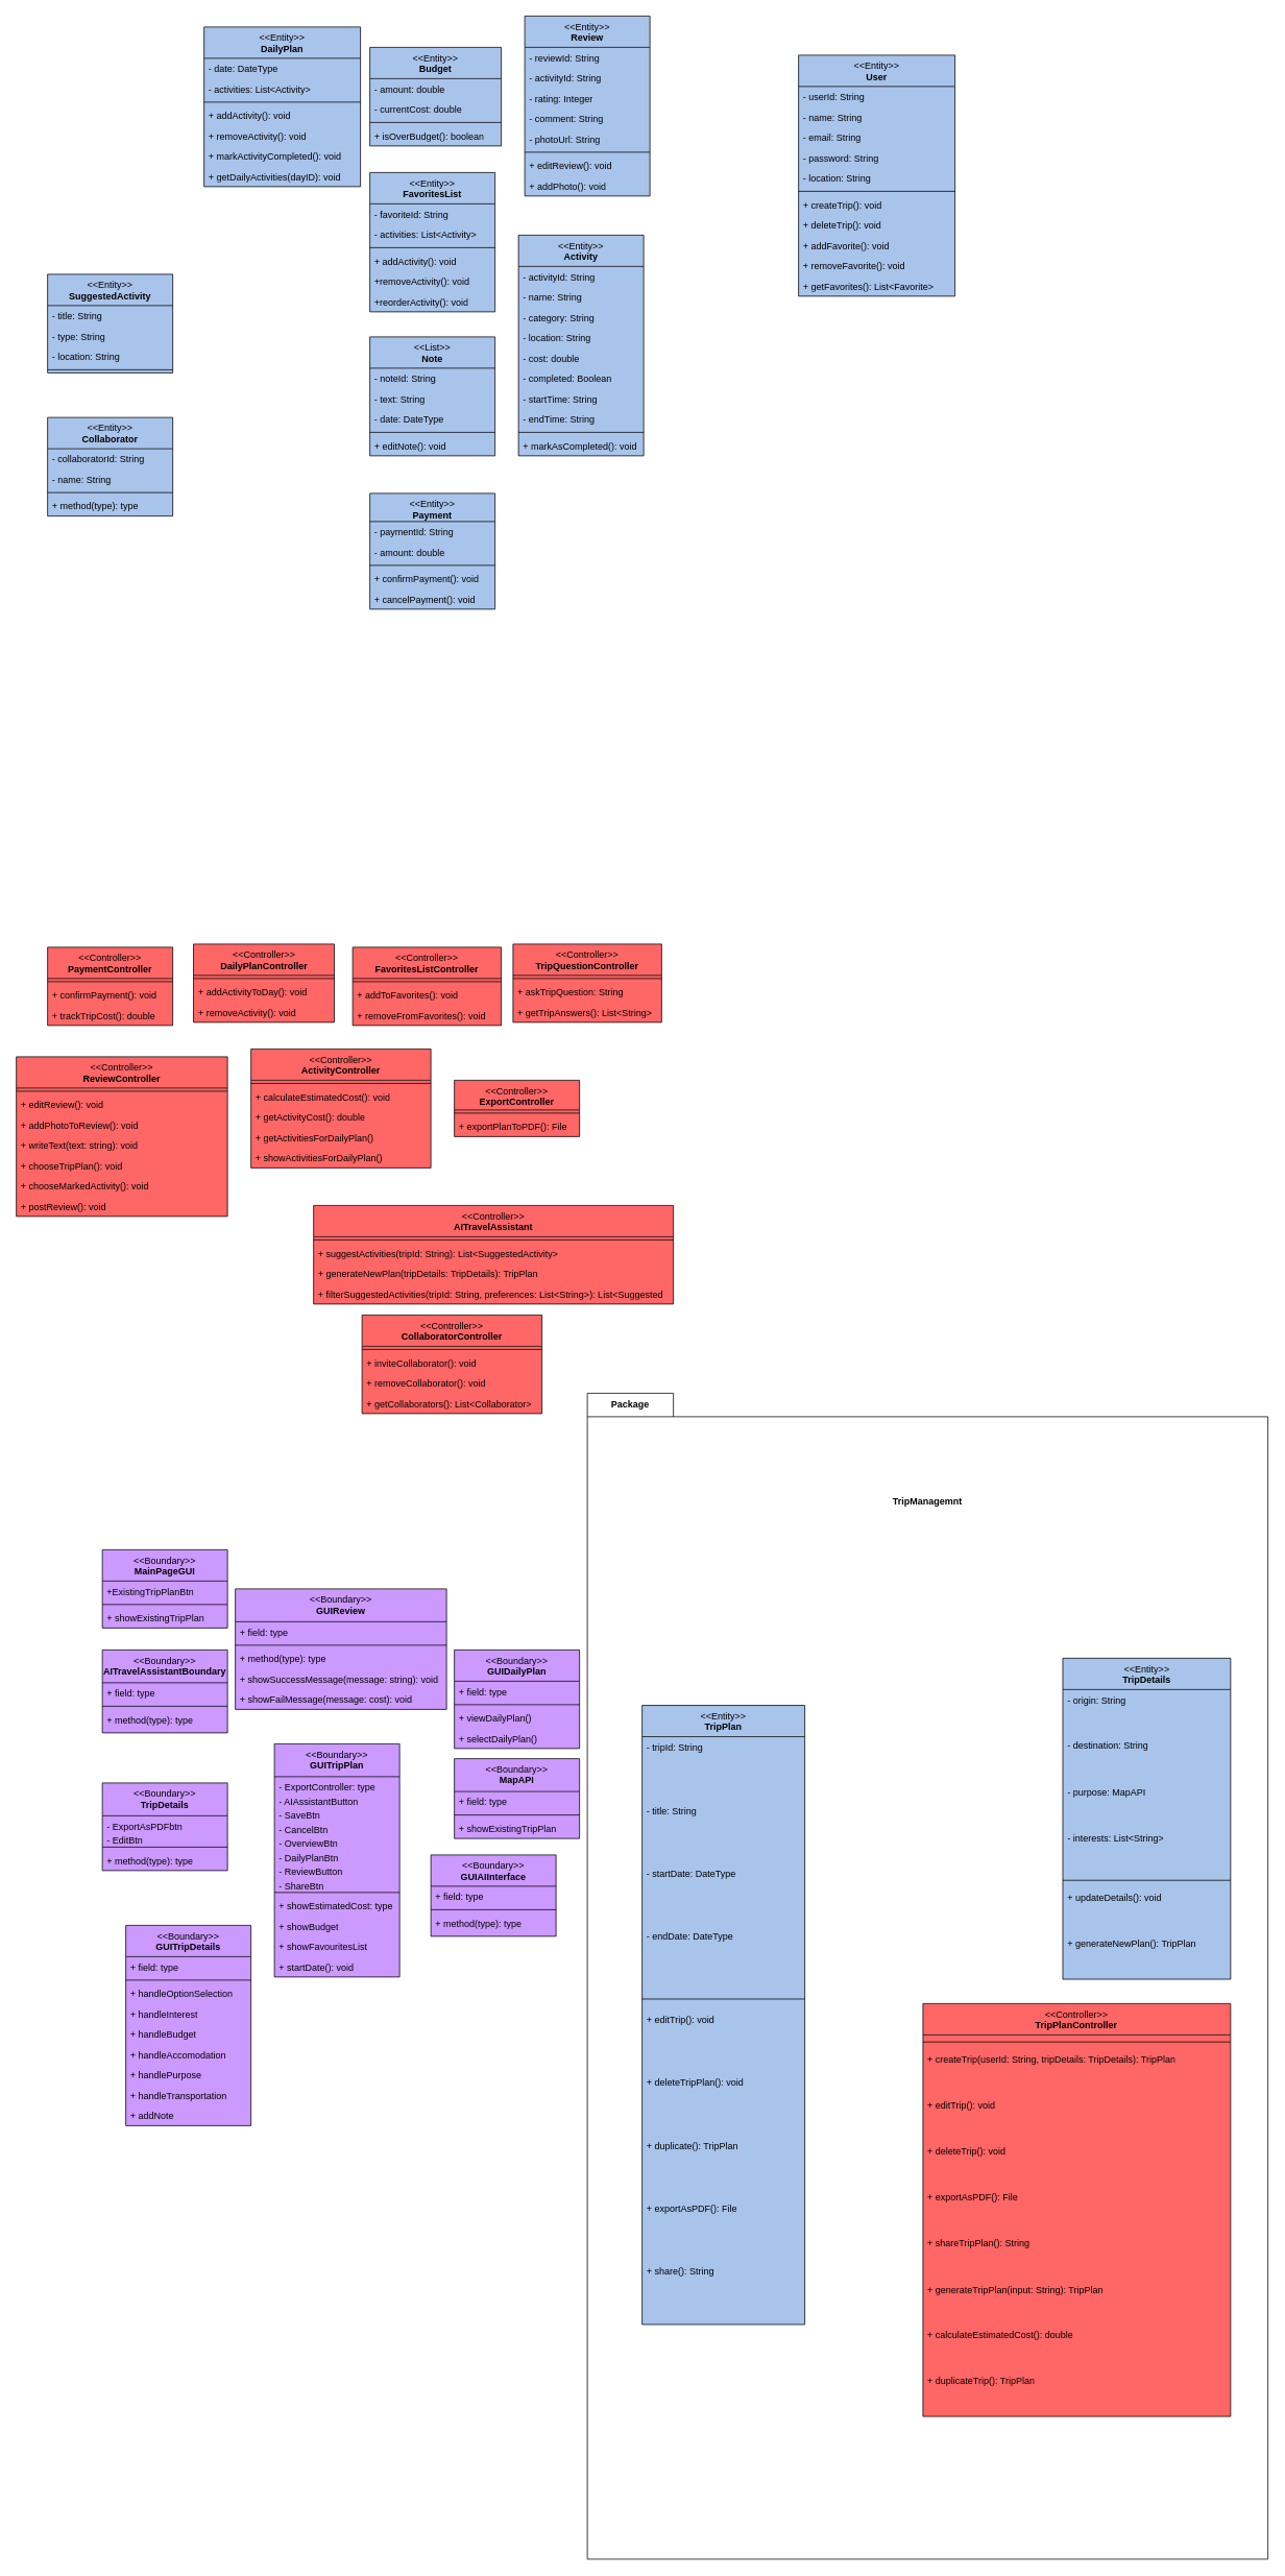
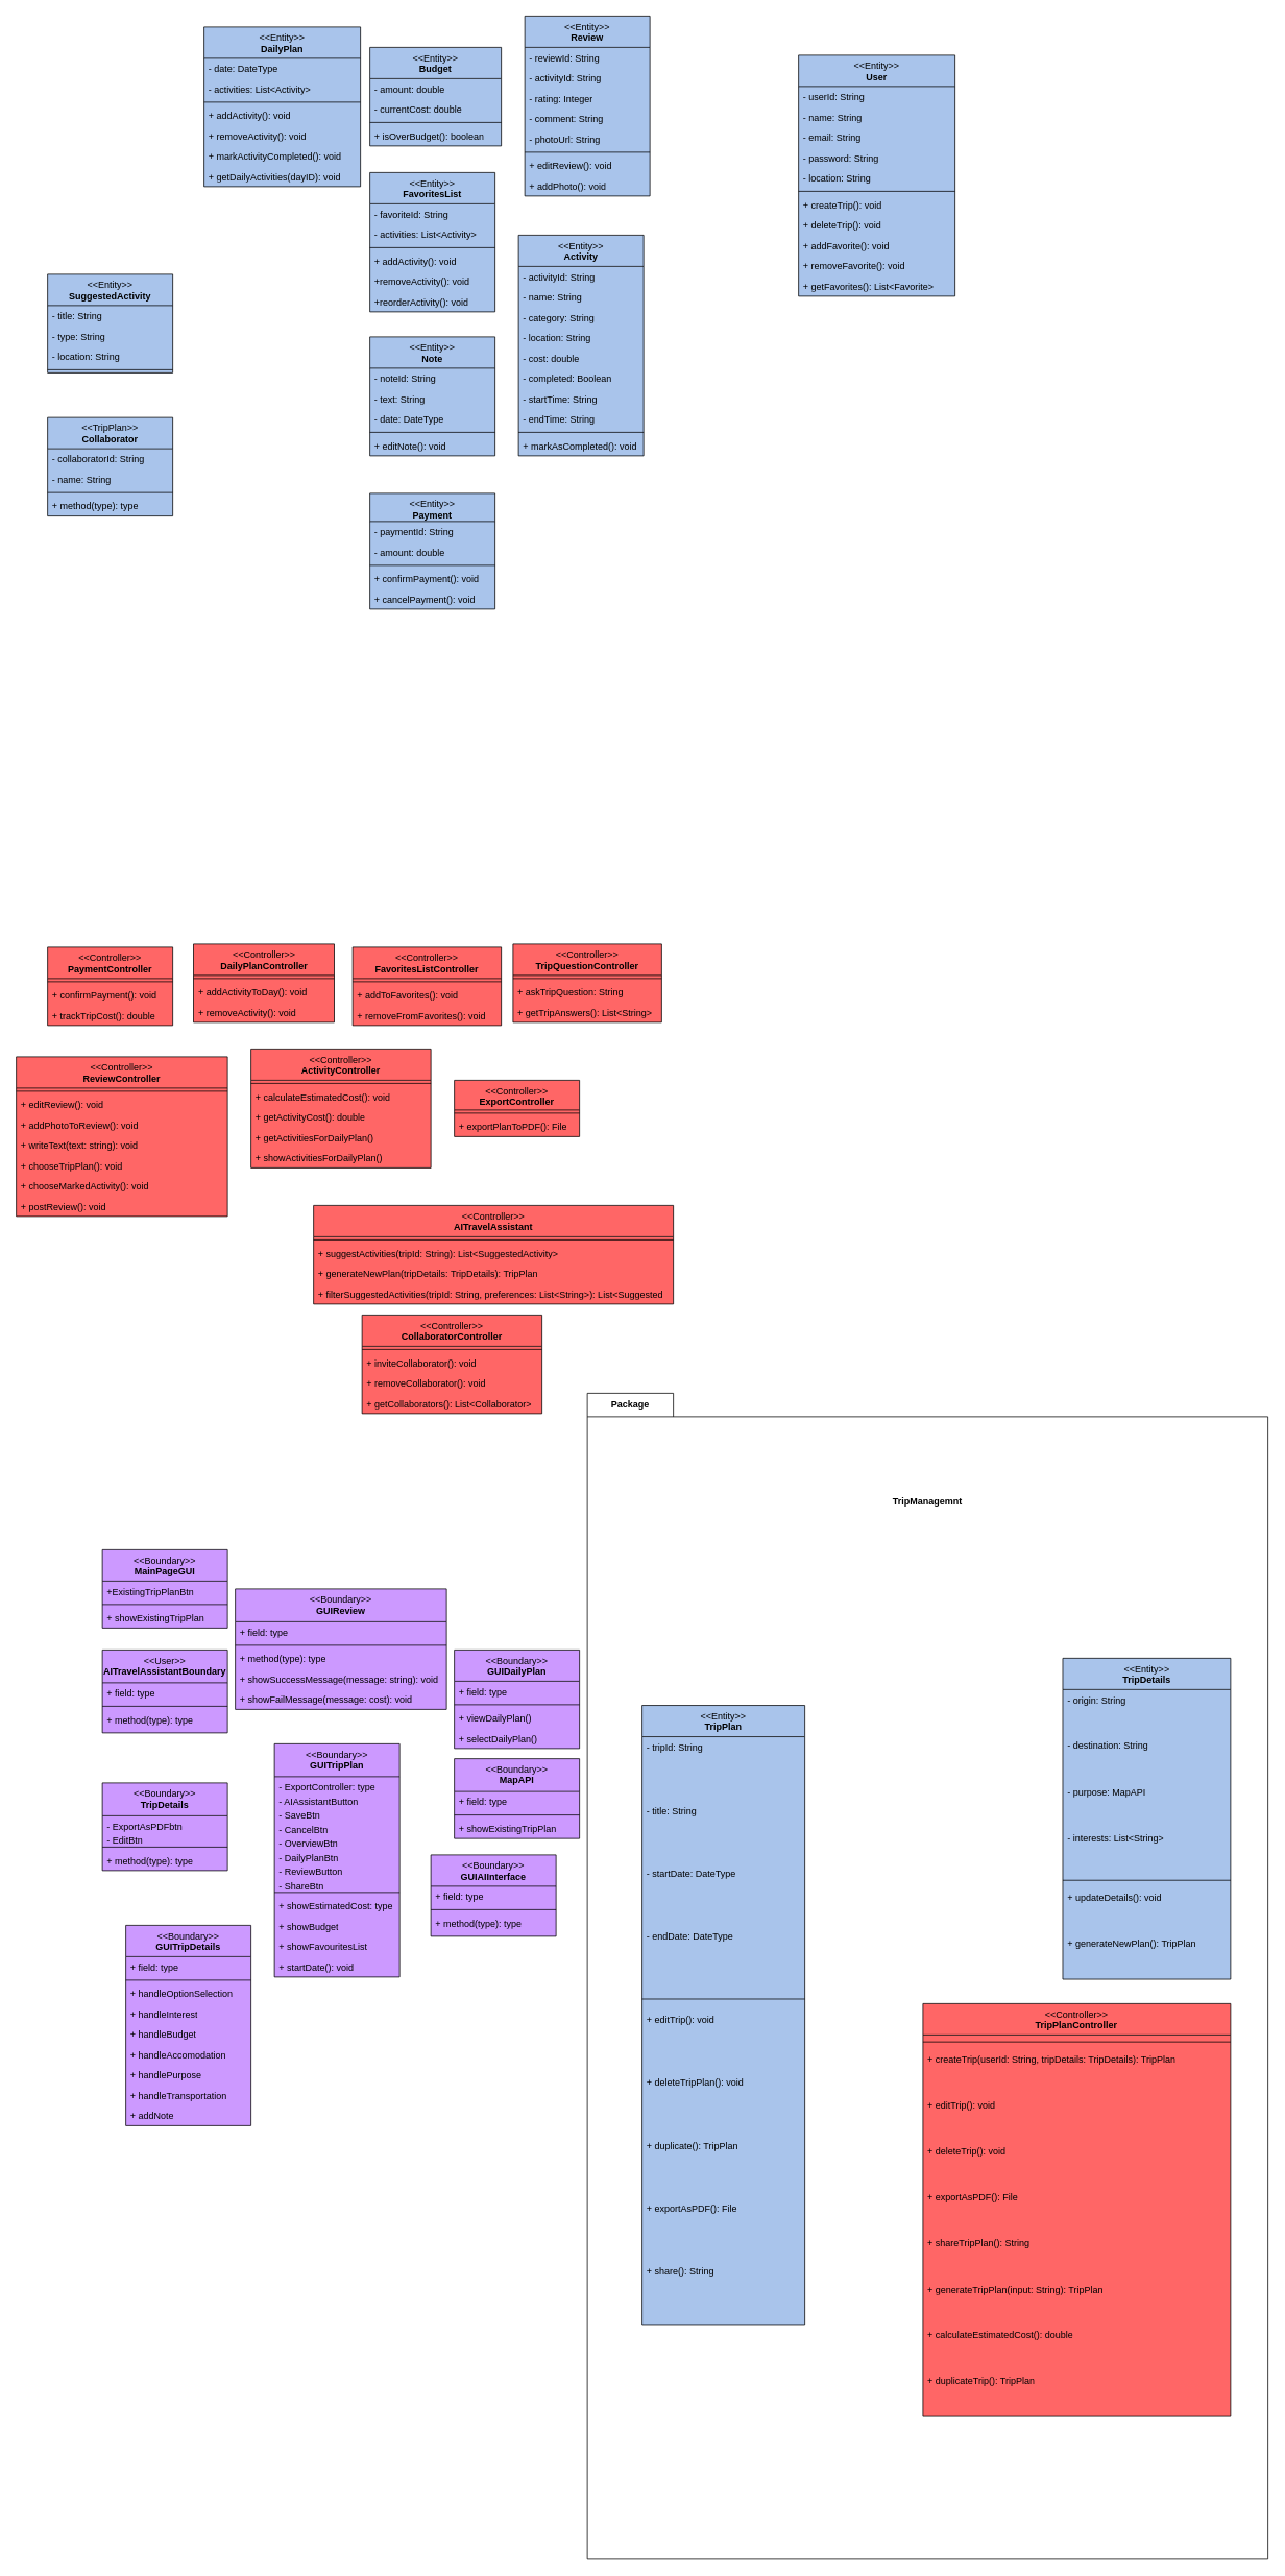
- <mxCell id="37" value="&lt;div&gt;&lt;span style=&quot;font-weight: normal;&quot;&gt;&amp;lt;&amp;lt;List&amp;gt;&amp;gt;&lt;/span&gt;&lt;/div&gt;Note" style="swimlane;fontStyle=1;align=center;verticalAlign=top;childLayout=stackLayout;horizontal=1;startSize=40;horizontalStack=0;resizeParent=1;resizeParentMax=0;resizeLast=0;collapsible=1;marginBottom=0;whiteSpace=wrap;html=1;fillStyle=auto;strokeColor=default;swimlaneFillColor=#A9C4EB;fontFamily=Helvetica;fontSize=12;fontColor=default;fillColor=#A9C4EB;" vertex="1" parent="1"><mxGeometry x="472" y="430" width="160" height="152" as="geometry" /></mxCell>
+ <mxCell id="37" value="&lt;div&gt;&lt;span style=&quot;font-weight: normal;&quot;&gt;&amp;lt;&amp;lt;Entity&amp;gt;&amp;gt;&lt;/span&gt;&lt;/div&gt;Note" style="swimlane;fontStyle=1;align=center;verticalAlign=top;childLayout=stackLayout;horizontal=1;startSize=40;horizontalStack=0;resizeParent=1;resizeParentMax=0;resizeLast=0;collapsible=1;marginBottom=0;whiteSpace=wrap;html=1;fillStyle=auto;strokeColor=default;swimlaneFillColor=#A9C4EB;fontFamily=Helvetica;fontSize=12;fontColor=default;fillColor=#A9C4EB;" vertex="1" parent="1"><mxGeometry x="472" y="430" width="160" height="152" as="geometry" /></mxCell>
- <mxCell id="55" value="&lt;div&gt;&lt;span style=&quot;font-weight: normal;&quot;&gt;&amp;lt;&amp;lt;Entity&amp;gt;&amp;gt;&lt;/span&gt;&lt;/div&gt;Collaborator" style="swimlane;fontStyle=1;align=center;verticalAlign=top;childLayout=stackLayout;horizontal=1;startSize=40;horizontalStack=0;resizeParent=1;resizeParentMax=0;resizeLast=0;collapsible=1;marginBottom=0;whiteSpace=wrap;html=1;fillStyle=auto;strokeColor=default;swimlaneFillColor=#A9C4EB;fontFamily=Helvetica;fontSize=12;fontColor=default;fillColor=#A9C4EB;" vertex="1" parent="1"><mxGeometry x="60" y="533" width="160" height="126" as="geometry" /></mxCell>
+ <mxCell id="55" value="&lt;div&gt;&lt;span style=&quot;font-weight: normal;&quot;&gt;&amp;lt;&amp;lt;TripPlan&amp;gt;&amp;gt;&lt;/span&gt;&lt;/div&gt;Collaborator" style="swimlane;fontStyle=1;align=center;verticalAlign=top;childLayout=stackLayout;horizontal=1;startSize=40;horizontalStack=0;resizeParent=1;resizeParentMax=0;resizeLast=0;collapsible=1;marginBottom=0;whiteSpace=wrap;html=1;fillStyle=auto;strokeColor=default;swimlaneFillColor=#A9C4EB;fontFamily=Helvetica;fontSize=12;fontColor=default;fillColor=#A9C4EB;" vertex="1" parent="1"><mxGeometry x="60" y="533" width="160" height="126" as="geometry" /></mxCell>
- <mxCell id="77" value="&lt;div&gt;&lt;span style=&quot;font-weight: normal;&quot;&gt;&amp;lt;&amp;lt;Boundary&amp;gt;&amp;gt;&lt;/span&gt;&lt;/div&gt;AITravelAssistantBoundary" style="swimlane;fontStyle=1;align=center;verticalAlign=top;childLayout=stackLayout;horizontal=1;startSize=42;horizontalStack=0;resizeParent=1;resizeParentMax=0;resizeLast=0;collapsible=1;marginBottom=0;whiteSpace=wrap;html=1;strokeColor=default;swimlaneFillColor=#CC99FF;fontFamily=Helvetica;fontSize=12;fontColor=default;fillColor=#CC99FF;" vertex="1" parent="1"><mxGeometry x="130" y="2108" width="160" height="106" as="geometry" /></mxCell>
+ <mxCell id="77" value="&lt;div&gt;&lt;span style=&quot;font-weight: normal;&quot;&gt;&amp;lt;&amp;lt;User&amp;gt;&amp;gt;&lt;/span&gt;&lt;/div&gt;AITravelAssistantBoundary" style="swimlane;fontStyle=1;align=center;verticalAlign=top;childLayout=stackLayout;horizontal=1;startSize=42;horizontalStack=0;resizeParent=1;resizeParentMax=0;resizeLast=0;collapsible=1;marginBottom=0;whiteSpace=wrap;html=1;strokeColor=default;swimlaneFillColor=#CC99FF;fontFamily=Helvetica;fontSize=12;fontColor=default;fillColor=#CC99FF;" vertex="1" parent="1"><mxGeometry x="130" y="2108" width="160" height="106" as="geometry" /></mxCell>
